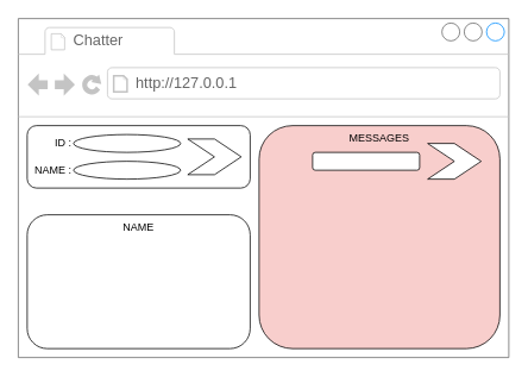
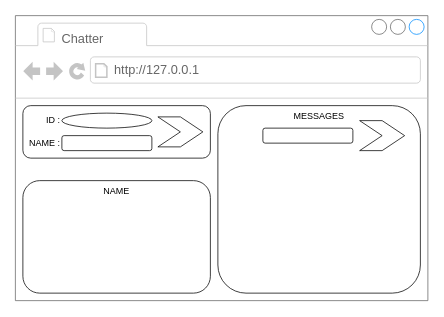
- <mxCell id="3" value="Chatter" style="strokeWidth=1;shadow=0;dashed=0;align=center;html=1;shape=mxgraph.mockup.containers.anchor;fontSize=17;fontColor=#666666;align=left;whiteSpace=wrap;" parent="2" vertex="1"><mxGeometry x="60" y="12" width="110" height="26" as="geometry" /></mxCell>
+ <mxCell id="3" value="Chatter" style="strokeWidth=1;shadow=0;dashed=0;align=center;html=1;shape=mxgraph.mockup.containers.anchor;fontSize=17;fontColor=#666666;align=left;whiteSpace=wrap;" parent="2" vertex="1"><mxGeometry x="60" y="12" width="110" height="40" as="geometry" /></mxCell>
- <mxCell id="8" value="NAME :" style="ellipse;whiteSpace=wrap;html=1;labelPosition=left;verticalLabelPosition=middle;align=right;verticalAlign=middle;" parent="2" vertex="1"><mxGeometry x="62" y="160" width="120" height="20" as="geometry" /></mxCell>
+ <mxCell id="8" value="NAME :" style="rounded=1;whiteSpace=wrap;html=1;labelPosition=left;verticalLabelPosition=middle;align=right;verticalAlign=middle;" parent="2" vertex="1"><mxGeometry x="62" y="160" width="120" height="20" as="geometry" /></mxCell>
- <mxCell id="6" value="MESSAGES" style="rounded=1;whiteSpace=wrap;html=1;verticalAlign=top;fillColor=#f8cecc;" parent="2" vertex="1"><mxGeometry x="270" y="120" width="270" height="250" as="geometry" /></mxCell>
+ <mxCell id="6" value="MESSAGES" style="rounded=1;whiteSpace=wrap;html=1;verticalAlign=top;" parent="2" vertex="1"><mxGeometry x="270" y="120" width="270" height="250" as="geometry" /></mxCell>
